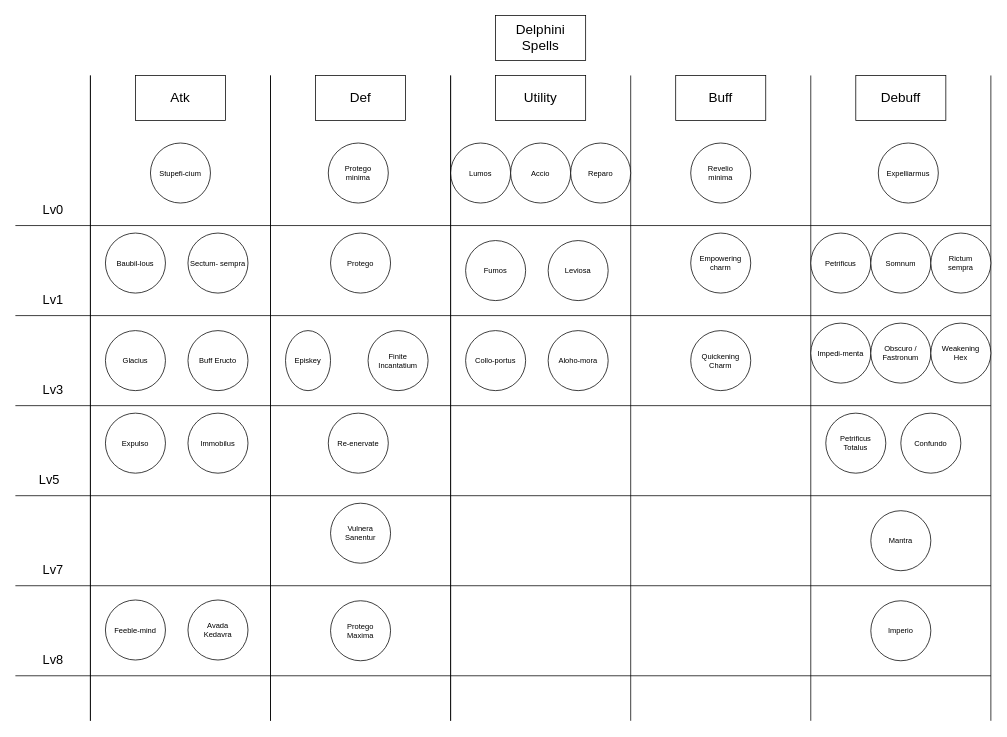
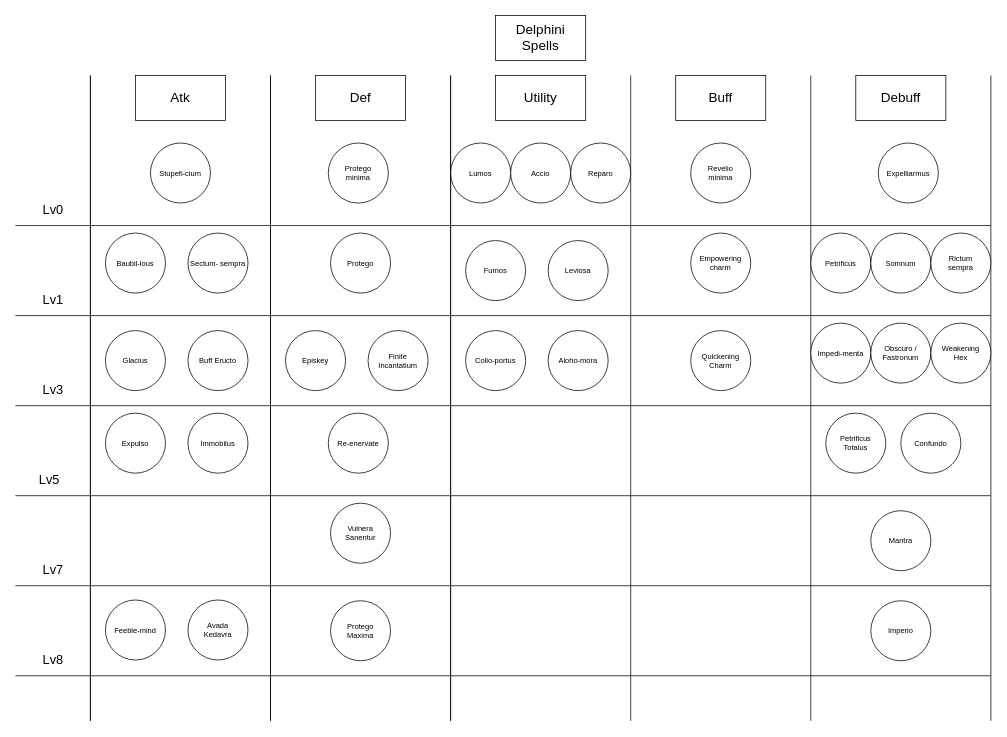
- <mxCell id="44" value="Episkey" style="ellipse;whiteSpace=wrap;html=1;aspect=fixed;fontSize=10;" parent="1" vertex="1"><mxGeometry x="380" y="440" width="60" height="80" as="geometry" /></mxCell>
+ <mxCell id="44" value="Episkey" style="ellipse;whiteSpace=wrap;html=1;aspect=fixed;fontSize=10;" parent="1" vertex="1"><mxGeometry x="380" y="440" width="80" height="80" as="geometry" /></mxCell>
